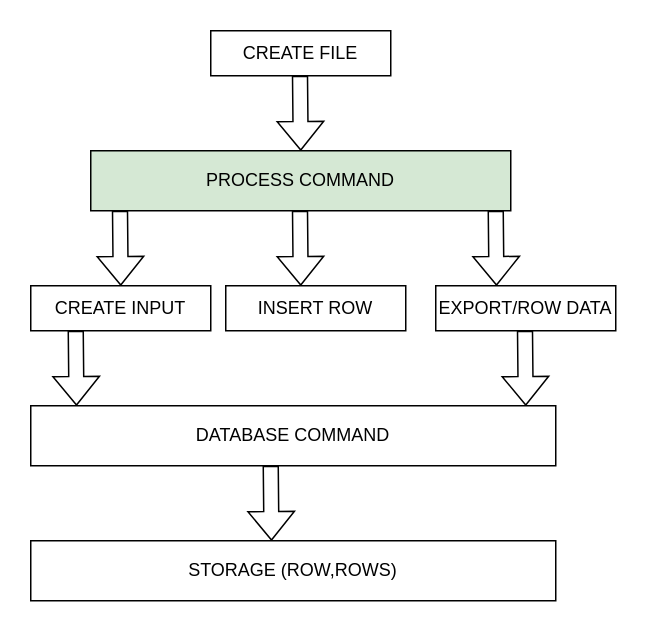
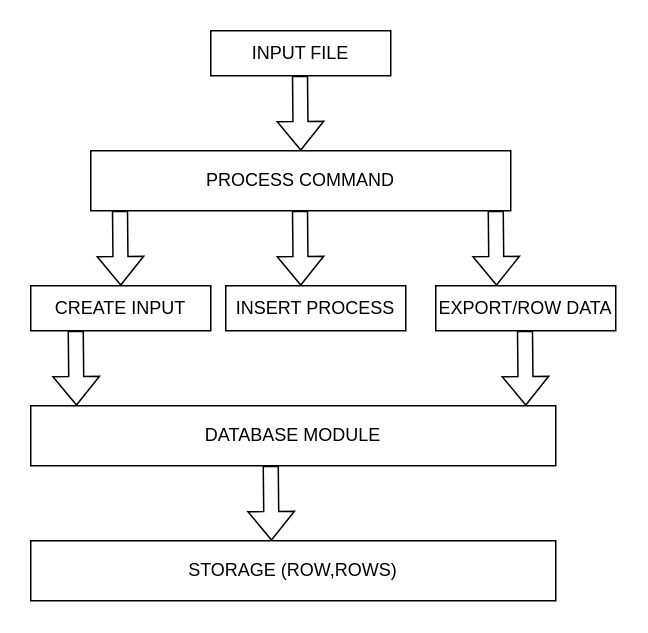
- <mxCell id="2" value="CREATE FILE" style="rounded=0;whiteSpace=wrap;html=1;" vertex="1" parent="1"><mxGeometry x="140" y="20" width="120" height="30" as="geometry" /></mxCell>
+ <mxCell id="2" value="INPUT FILE" style="rounded=0;whiteSpace=wrap;html=1;" vertex="1" parent="1"><mxGeometry x="140" y="20" width="120" height="30" as="geometry" /></mxCell>
- <mxCell id="4" value="PROCESS COMMAND" style="rounded=0;whiteSpace=wrap;html=1;fillColor=#d5e8d4;" vertex="1" parent="1"><mxGeometry x="60" y="100" width="280" height="40" as="geometry" /></mxCell>
+ <mxCell id="4" value="PROCESS COMMAND" style="rounded=0;whiteSpace=wrap;html=1;" vertex="1" parent="1"><mxGeometry x="60" y="100" width="280" height="40" as="geometry" /></mxCell>
- <mxCell id="9" value="INSERT ROW" style="rounded=0;whiteSpace=wrap;html=1;" vertex="1" parent="1"><mxGeometry x="150" y="190" width="120" height="30" as="geometry" /></mxCell>
+ <mxCell id="9" value="INSERT PROCESS" style="rounded=0;whiteSpace=wrap;html=1;" vertex="1" parent="1"><mxGeometry x="150" y="190" width="120" height="30" as="geometry" /></mxCell>
- <mxCell id="13" value="DATABASE COMMAND" style="rounded=0;whiteSpace=wrap;html=1;" vertex="1" parent="1"><mxGeometry x="20" y="270" width="350" height="40" as="geometry" /></mxCell>
+ <mxCell id="13" value="DATABASE MODULE" style="rounded=0;whiteSpace=wrap;html=1;" vertex="1" parent="1"><mxGeometry x="20" y="270" width="350" height="40" as="geometry" /></mxCell>
